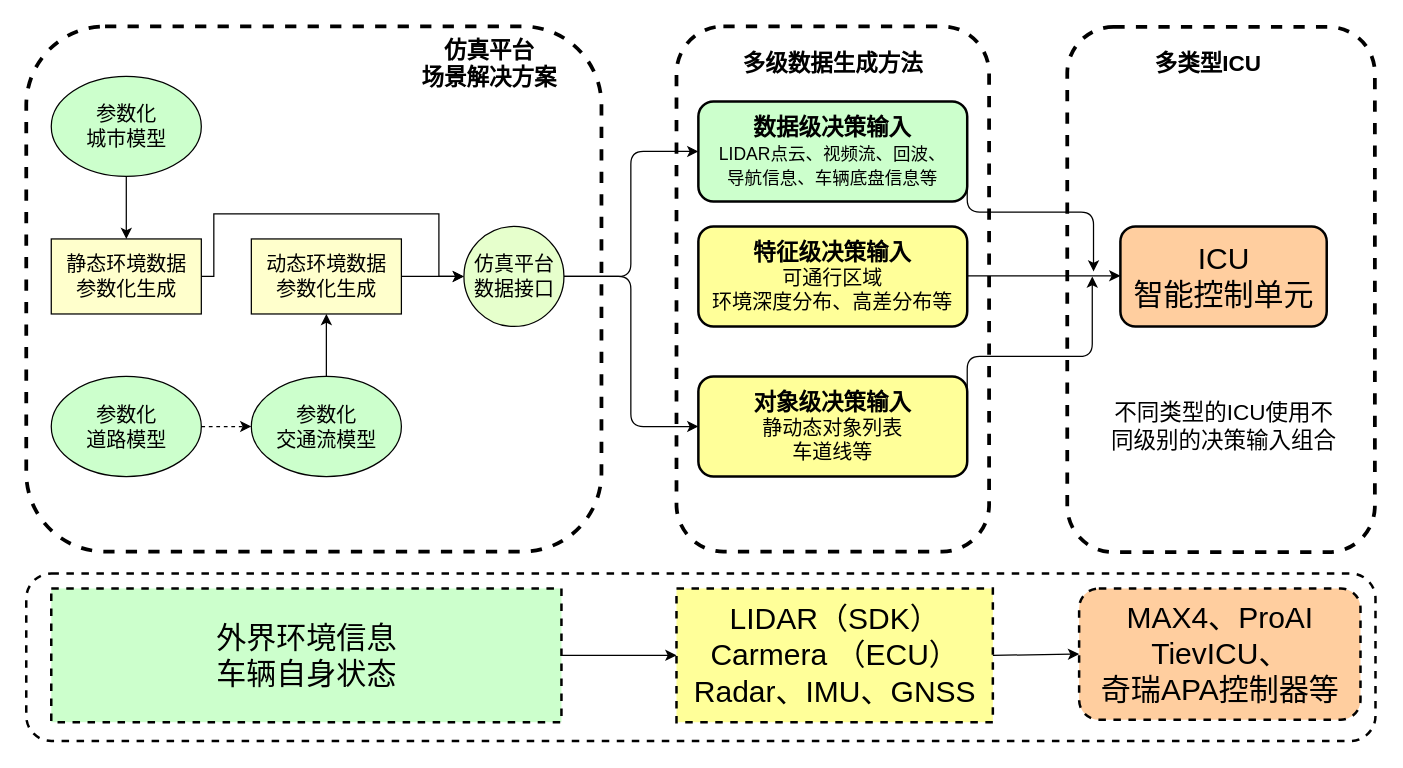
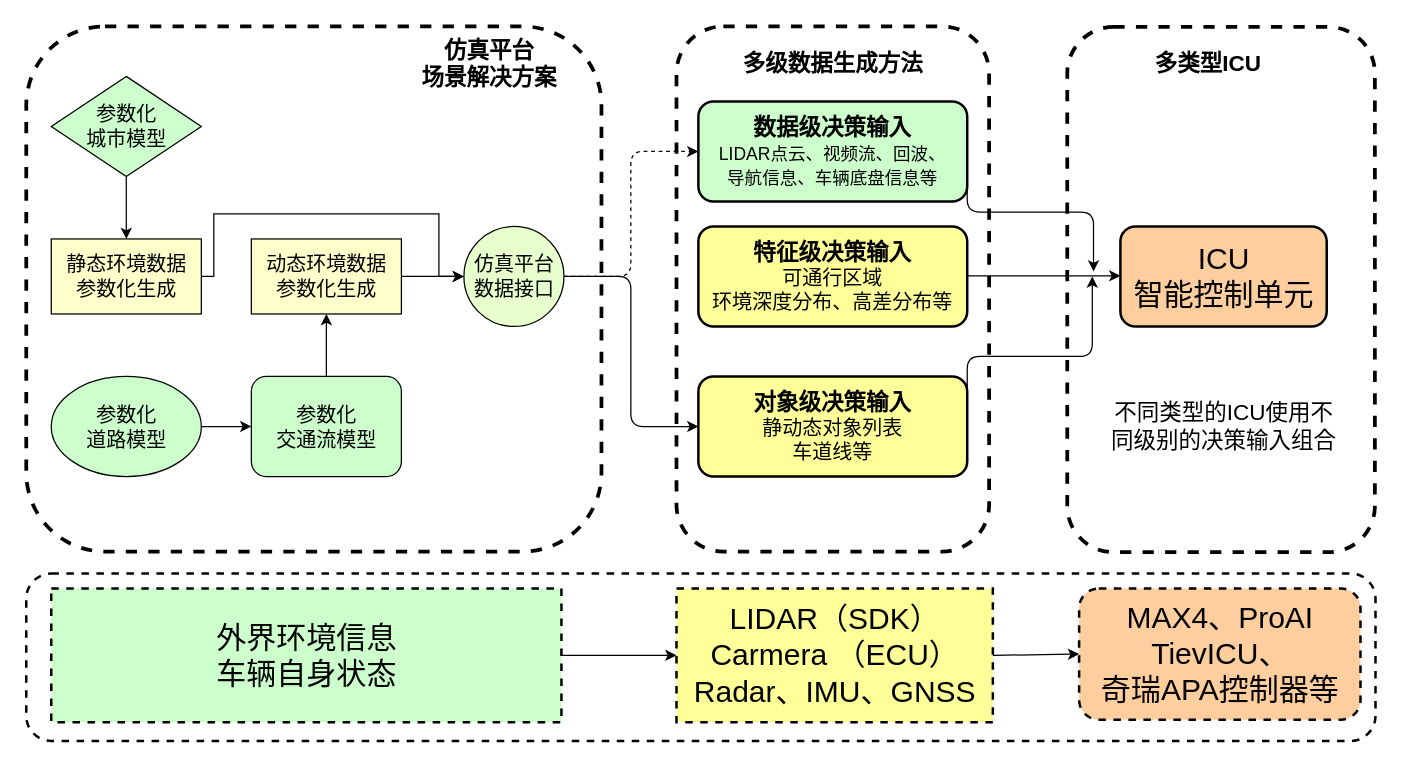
- <mxCell id="6" value="&lt;div&gt;&lt;font style=&quot;font-size: 16px&quot;&gt;参数化&lt;/font&gt;&lt;/div&gt;&lt;div&gt;&lt;font style=&quot;font-size: 16px&quot;&gt;城市模型&lt;/font&gt;&lt;/div&gt;" style="ellipse;whiteSpace=wrap;html=1;fillColor=#CCFFCC;" vertex="1" parent="1"><mxGeometry x="40.5" y="60.5" width="120" height="80" as="geometry" /></mxCell>
+ <mxCell id="6" value="&lt;div&gt;&lt;font style=&quot;font-size: 16px&quot;&gt;参数化&lt;/font&gt;&lt;/div&gt;&lt;div&gt;&lt;font style=&quot;font-size: 16px&quot;&gt;城市模型&lt;/font&gt;&lt;/div&gt;" style="rhombus;whiteSpace=wrap;html=1;fillColor=#CCFFCC;" vertex="1" parent="1"><mxGeometry x="40.5" y="60.5" width="120" height="80" as="geometry" /></mxCell>
- <mxCell id="23" value="" style="edgeStyle=elbowEdgeStyle;elbow=horizontal;endArrow=classic;html=1;entryX=0;entryY=0.5;entryDx=0;entryDy=0;exitX=1;exitY=0.5;exitDx=0;exitDy=0;" edge="1" parent="1" source="10" target="18"><mxGeometry width="50" height="50" relative="1" as="geometry"><mxPoint x="480.5" y="240.5" as="sourcePoint" /><mxPoint x="530.5" y="190.5" as="targetPoint" /></mxGeometry></mxCell>
+ <mxCell id="23" value="" style="edgeStyle=elbowEdgeStyle;elbow=horizontal;endArrow=classic;html=1;entryX=0;entryY=0.5;entryDx=0;entryDy=0;exitX=1;exitY=0.5;exitDx=0;exitDy=0;dashed=1;" edge="1" parent="1" source="10" target="18"><mxGeometry width="50" height="50" relative="1" as="geometry"><mxPoint x="480.5" y="240.5" as="sourcePoint" /><mxPoint x="530.5" y="190.5" as="targetPoint" /></mxGeometry></mxCell>
- <mxCell id="13" value="" style="endArrow=classic;html=1;exitX=1;exitY=0.5;exitDx=0;exitDy=0;entryX=0;entryY=0.5;entryDx=0;entryDy=0;dashed=1;" edge="1" parent="1" source="7" target="8"><mxGeometry width="50" height="50" relative="1" as="geometry"><mxPoint x="160.5" y="380.5" as="sourcePoint" /><mxPoint x="210.5" y="330.5" as="targetPoint" /></mxGeometry></mxCell>
+ <mxCell id="13" value="" style="endArrow=classic;html=1;exitX=1;exitY=0.5;exitDx=0;exitDy=0;entryX=0;entryY=0.5;entryDx=0;entryDy=0;" edge="1" parent="1" source="7" target="8"><mxGeometry width="50" height="50" relative="1" as="geometry"><mxPoint x="160.5" y="380.5" as="sourcePoint" /><mxPoint x="210.5" y="330.5" as="targetPoint" /></mxGeometry></mxCell>
- <mxCell id="8" value="&lt;div&gt;&lt;font style=&quot;font-size: 16px&quot;&gt;参数化&lt;/font&gt;&lt;/div&gt;&lt;div&gt;&lt;font style=&quot;font-size: 16px&quot;&gt;交通流模型&lt;/font&gt;&lt;/div&gt;" style="ellipse;whiteSpace=wrap;html=1;fillColor=#CCFFCC;" vertex="1" parent="1"><mxGeometry x="200.5" y="300.5" width="120" height="80" as="geometry" /></mxCell>
+ <mxCell id="8" value="&lt;div&gt;&lt;font style=&quot;font-size: 16px&quot;&gt;参数化&lt;/font&gt;&lt;/div&gt;&lt;div&gt;&lt;font style=&quot;font-size: 16px&quot;&gt;交通流模型&lt;/font&gt;&lt;/div&gt;" style="whiteSpace=wrap;html=1;fillColor=#CCFFCC;rounded=1;" vertex="1" parent="1"><mxGeometry x="200.5" y="300.5" width="120" height="80" as="geometry" /></mxCell>
